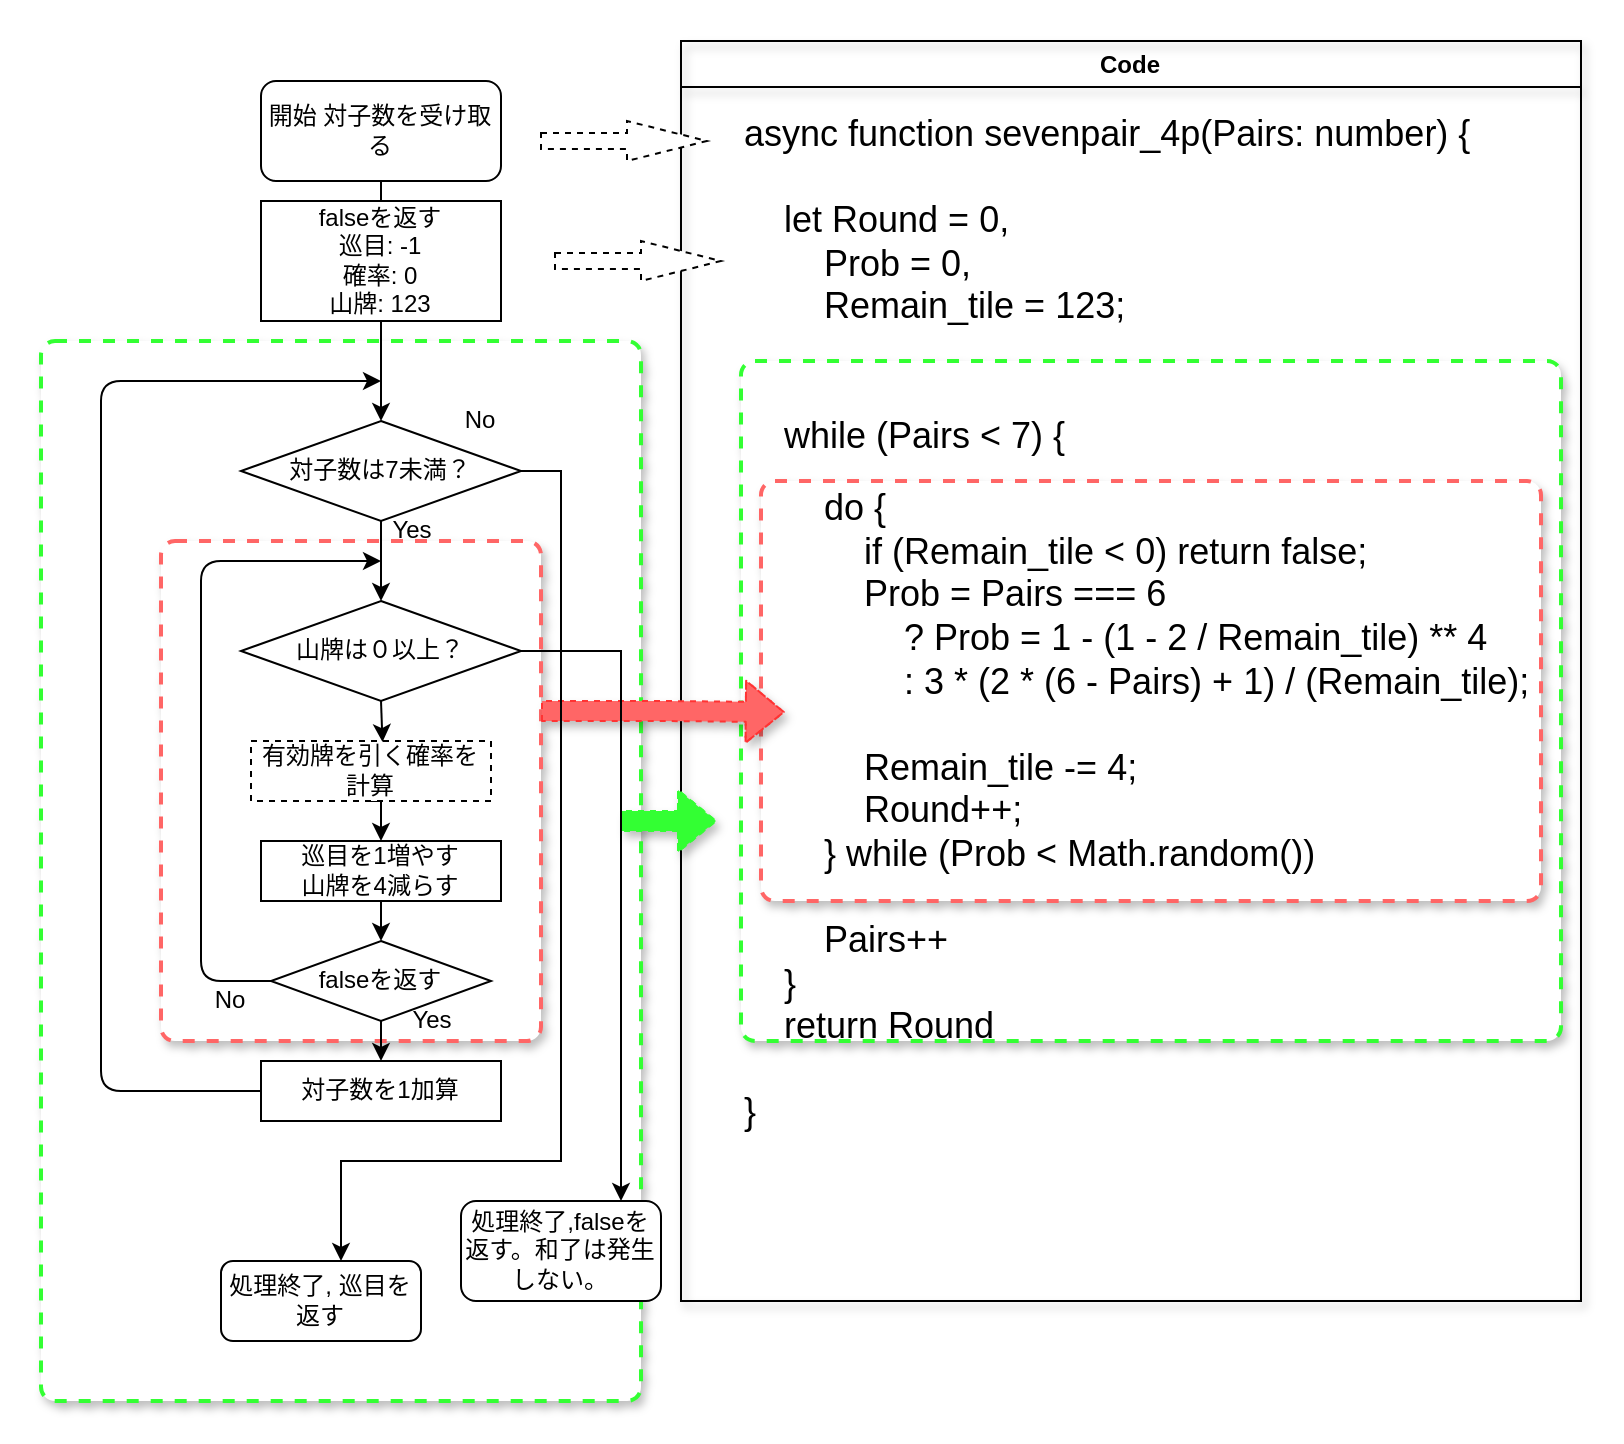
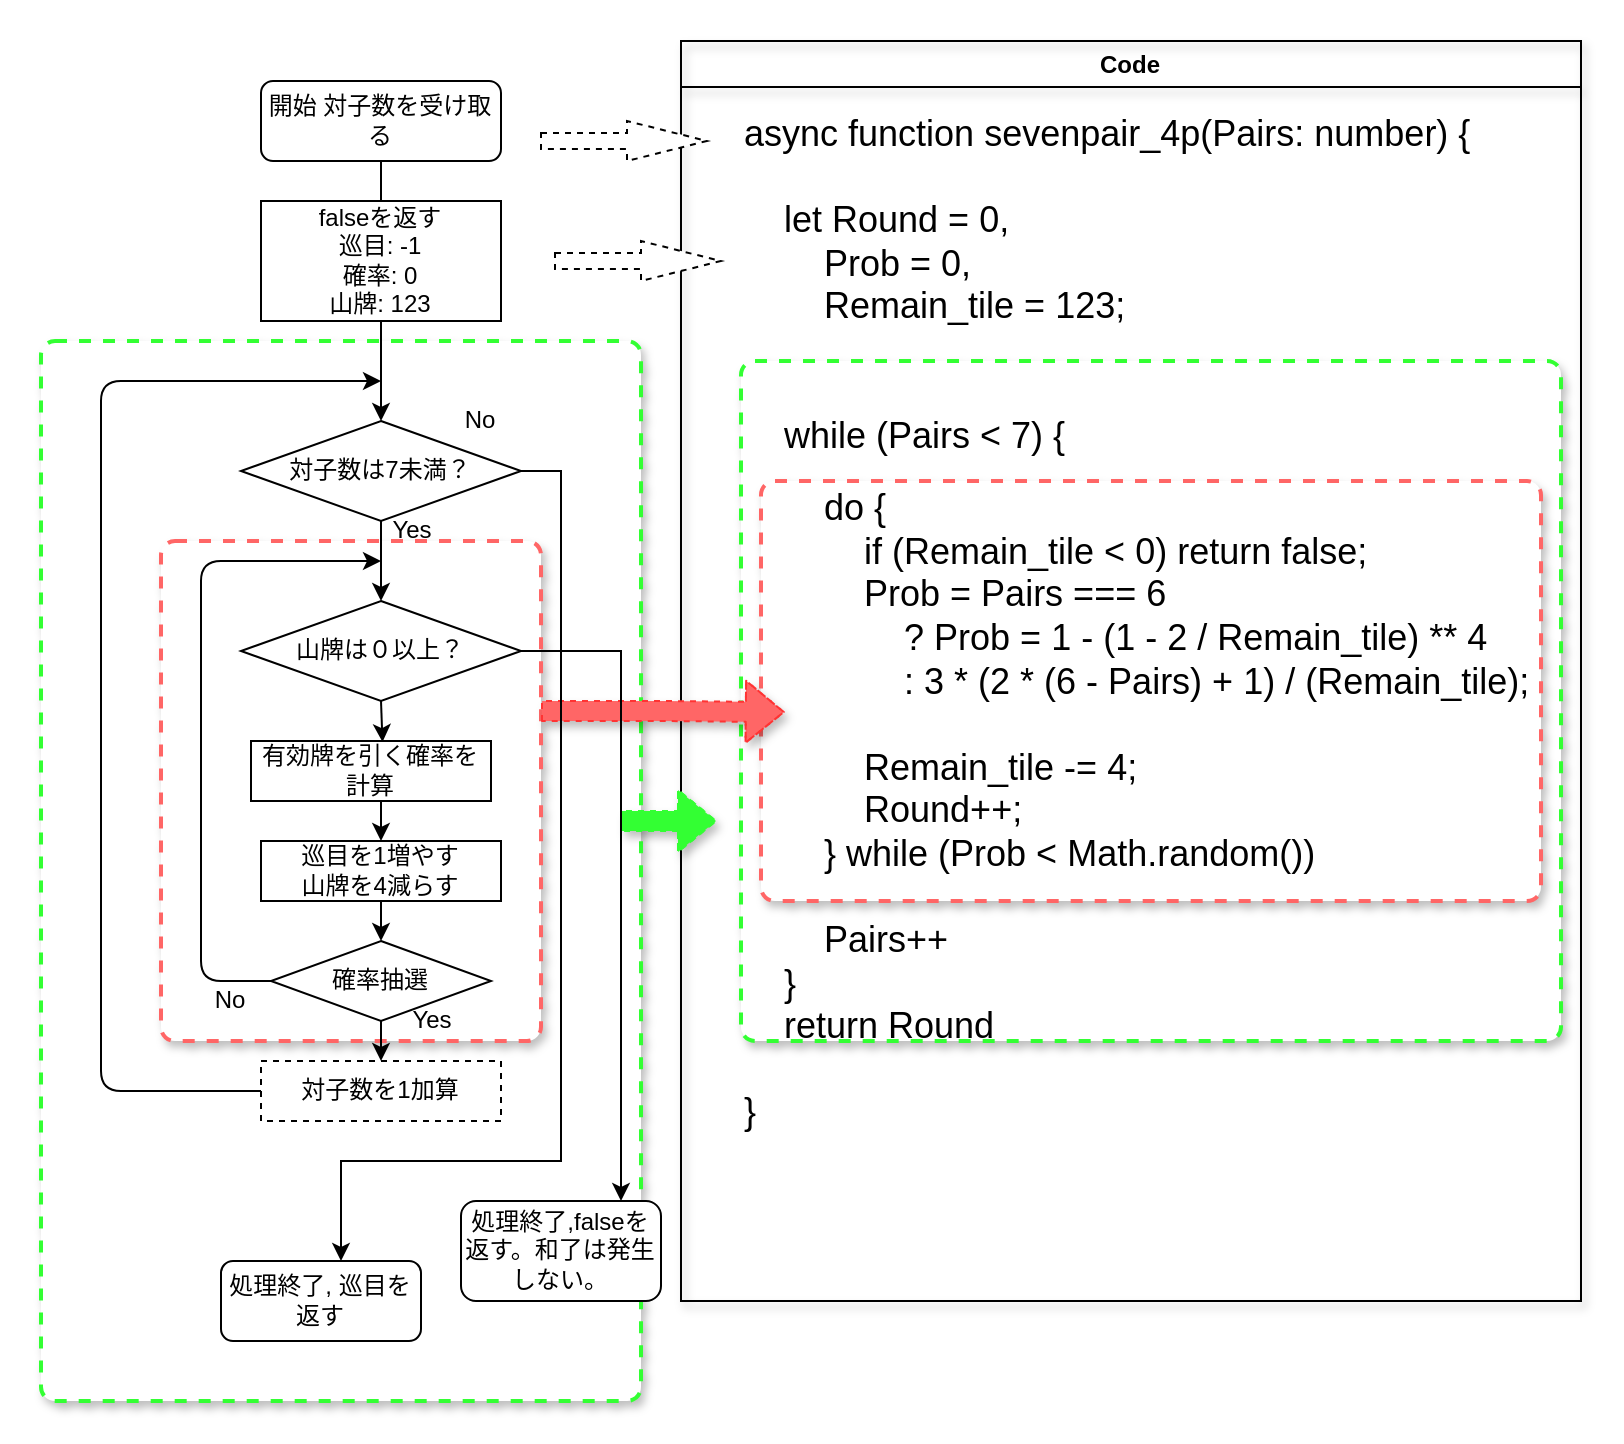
- <mxCell id="14" value="開始 対子数を受け取る" style="rounded=1;whiteSpace=wrap;html=1;fontSize=12;glass=0;strokeWidth=1;shadow=0;" parent="12" vertex="1"><mxGeometry x="130" y="40" width="120" height="50" as="geometry" /></mxCell>
+ <mxCell id="14" value="開始 対子数を受け取る" style="rounded=1;whiteSpace=wrap;html=1;fontSize=12;glass=0;strokeWidth=1;shadow=0;" parent="12" vertex="1"><mxGeometry x="130" y="40" width="120" height="40" as="geometry" /></mxCell>
- <mxCell id="22" value="有効牌を引く確率を計算" style="rounded=0;whiteSpace=wrap;html=1;sketch=0;dashed=1;" parent="12" vertex="1"><mxGeometry x="125" y="370" width="120" height="30" as="geometry" /></mxCell>
+ <mxCell id="22" value="有効牌を引く確率を計算" style="rounded=0;whiteSpace=wrap;html=1;sketch=0;" parent="12" vertex="1"><mxGeometry x="125" y="370" width="120" height="30" as="geometry" /></mxCell>
- <mxCell id="27" value="falseを返す" style="rhombus;whiteSpace=wrap;html=1;rounded=0;sketch=0;" parent="12" vertex="1"><mxGeometry x="135" y="470" width="110" height="40" as="geometry" /></mxCell>
+ <mxCell id="27" value="確率抽選" style="rhombus;whiteSpace=wrap;html=1;rounded=0;sketch=0;" parent="12" vertex="1"><mxGeometry x="135" y="470" width="110" height="40" as="geometry" /></mxCell>
- <mxCell id="29" value="対子数を1加算" style="whiteSpace=wrap;html=1;rounded=0;sketch=0;" parent="12" vertex="1"><mxGeometry x="130" y="530" width="120" height="30" as="geometry" /></mxCell>
+ <mxCell id="29" value="対子数を1加算" style="whiteSpace=wrap;html=1;rounded=0;sketch=0;dashed=1;" parent="12" vertex="1"><mxGeometry x="130" y="530" width="120" height="30" as="geometry" /></mxCell>
